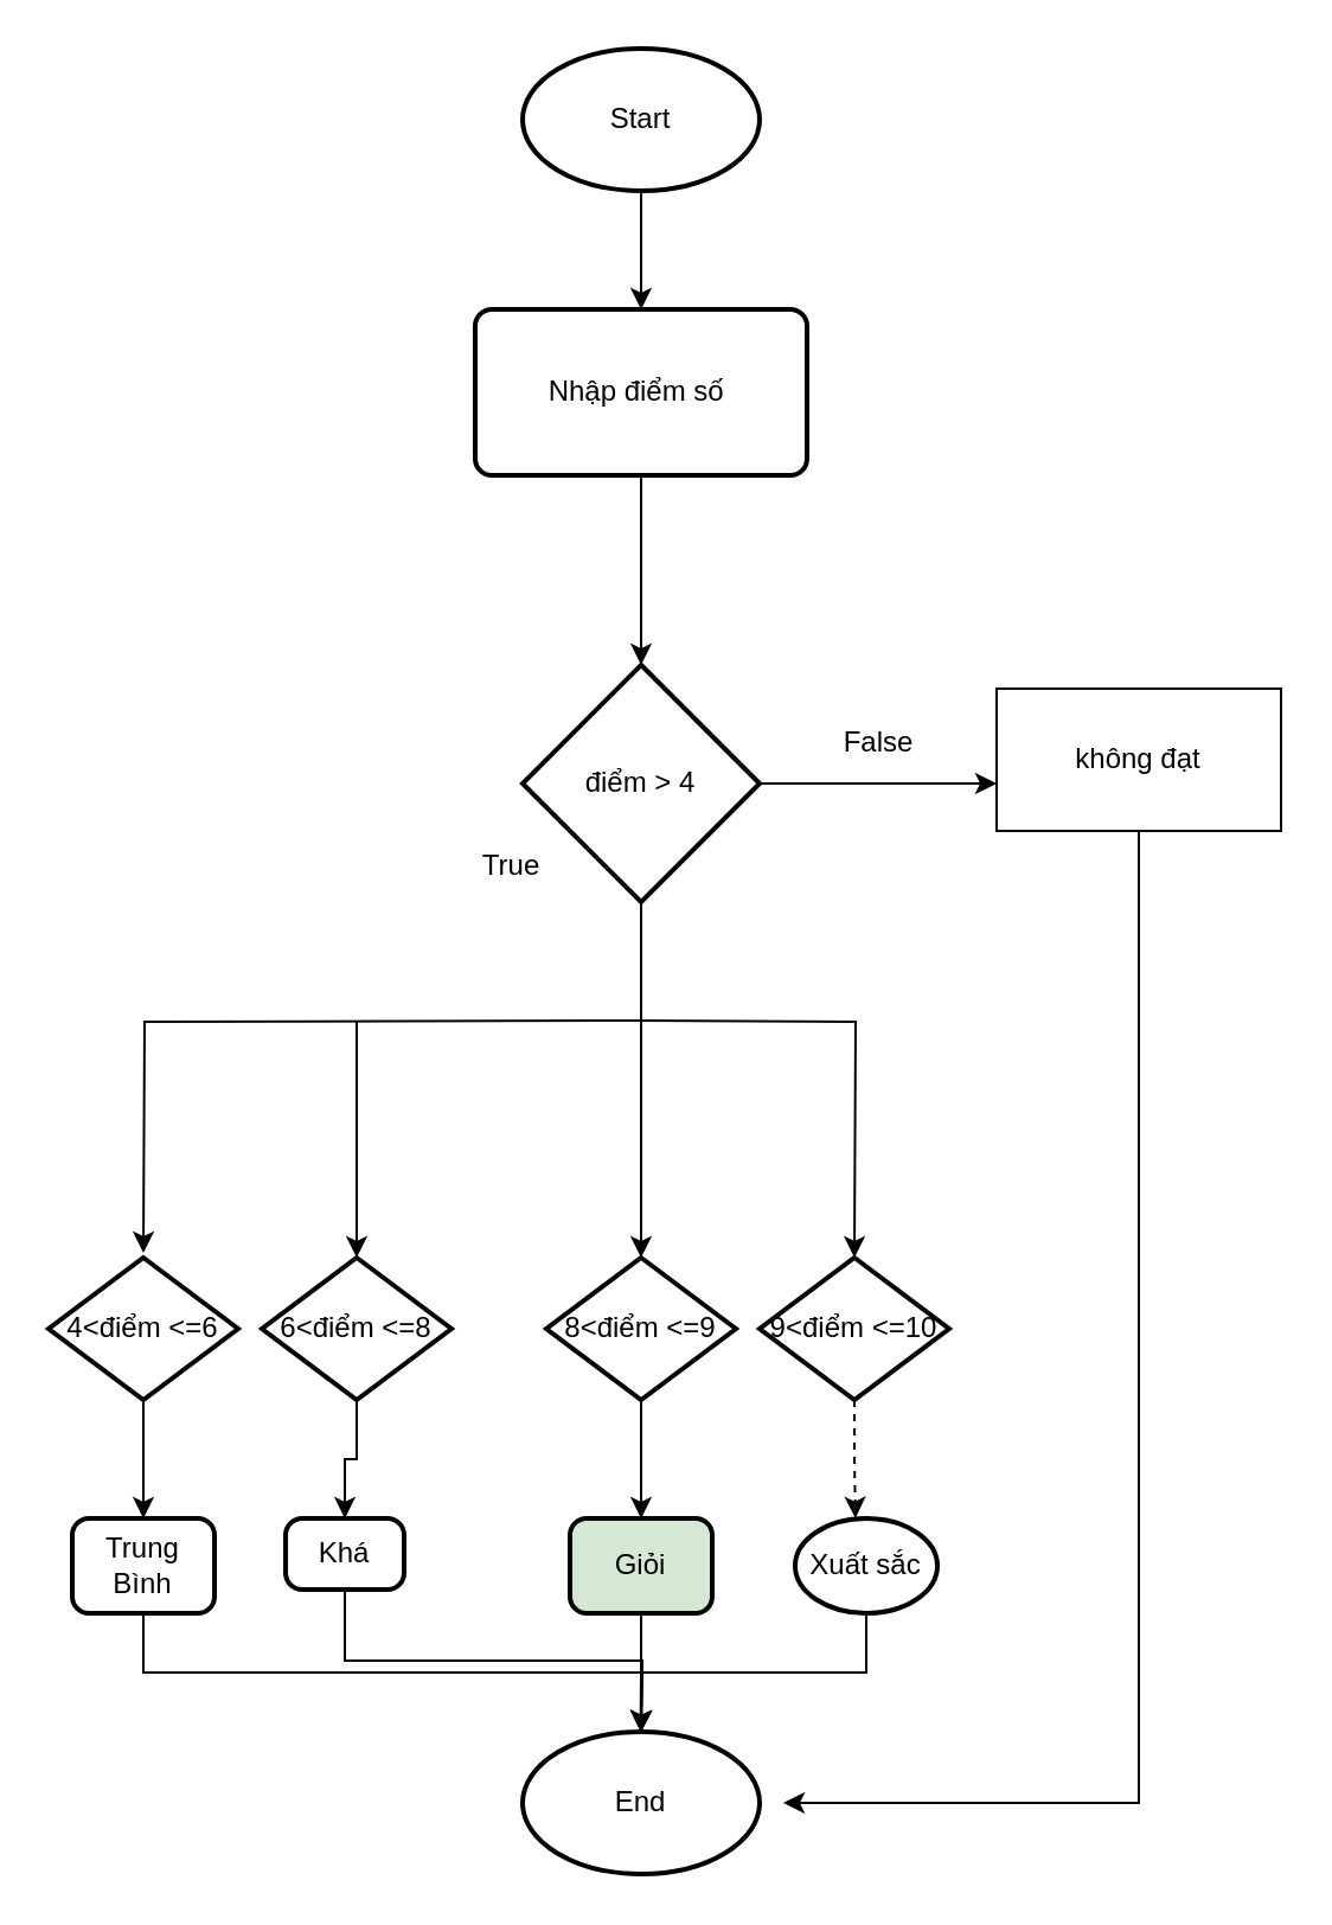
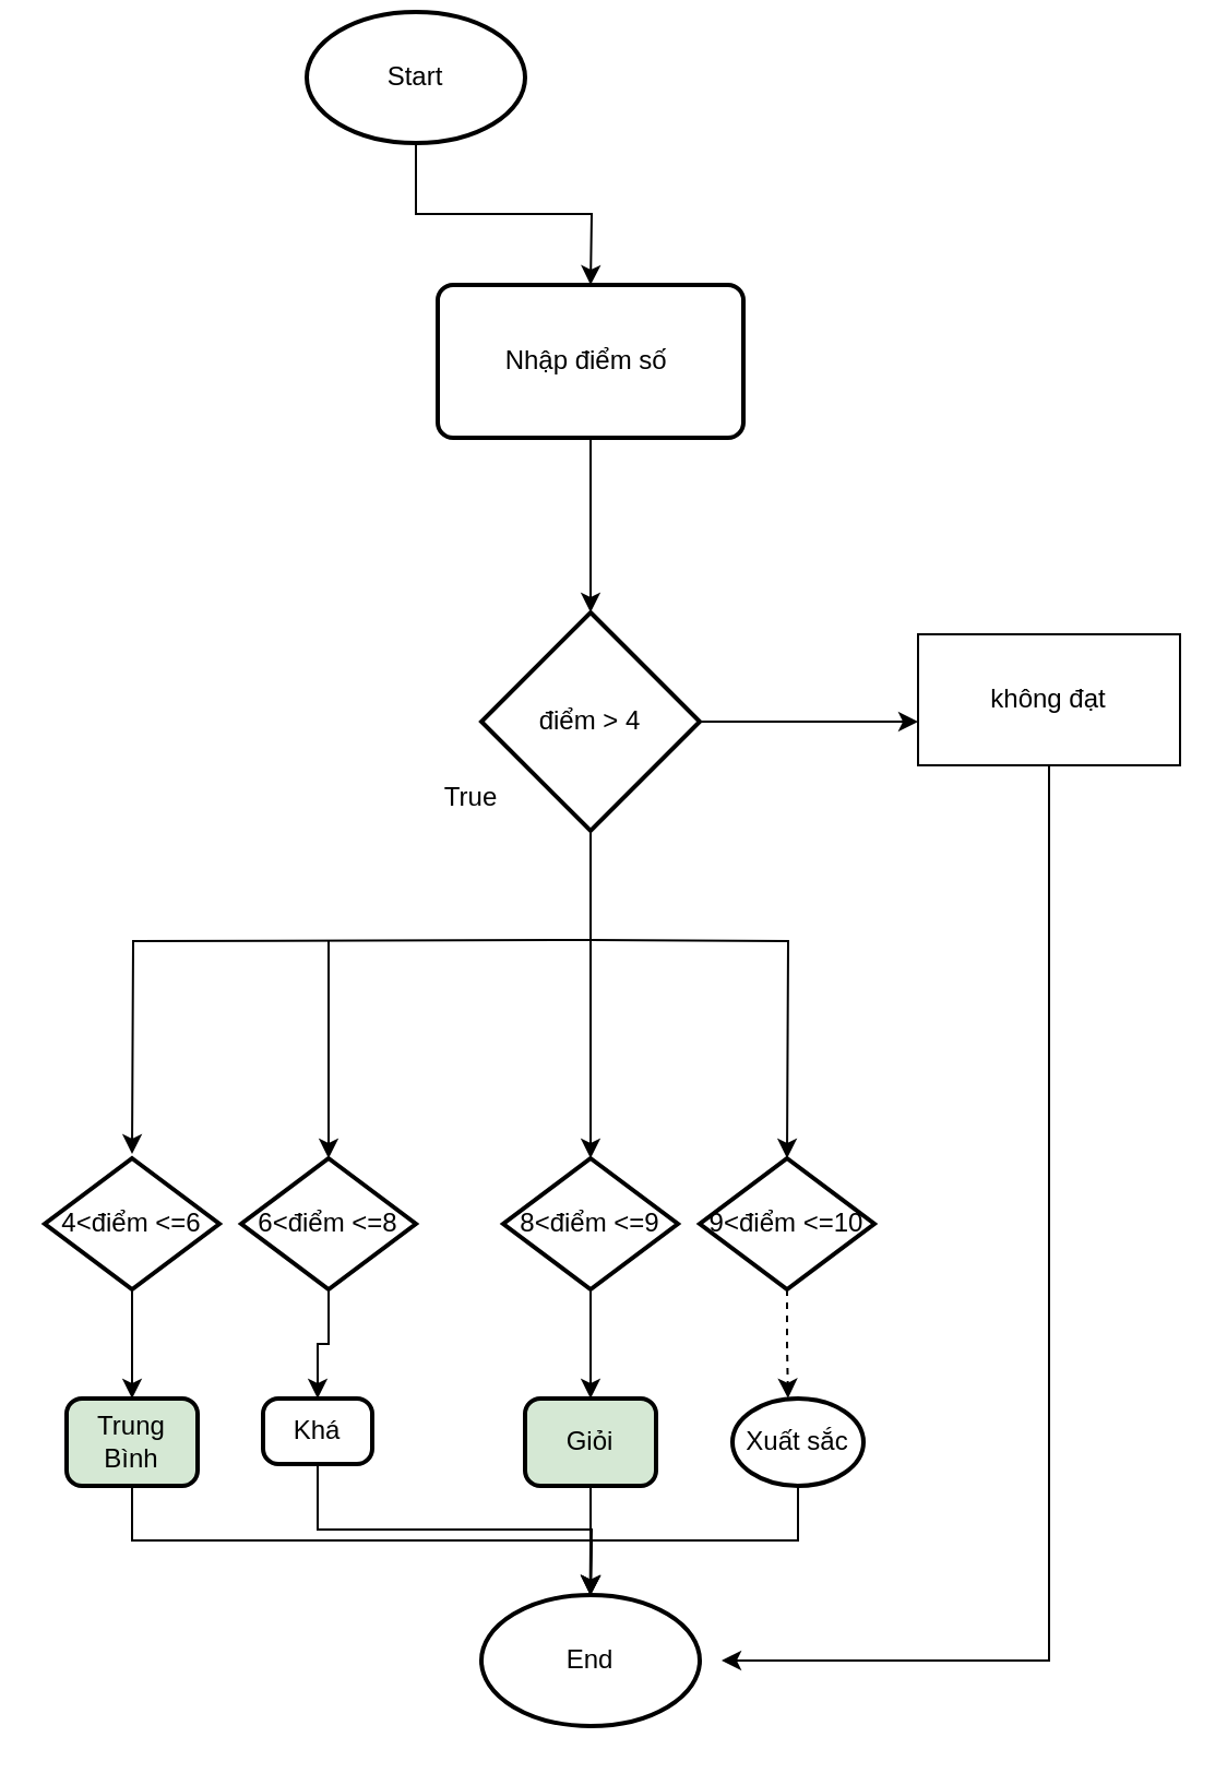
- <mxCell id="3" value="Start" style="strokeWidth=2;html=1;shape=mxgraph.flowchart.start_1;whiteSpace=wrap;" vertex="1" parent="1"><mxGeometry x="220" y="20" width="100" height="60" as="geometry" /></mxCell>
+ <mxCell id="3" value="Start" style="strokeWidth=2;html=1;shape=mxgraph.flowchart.start_1;whiteSpace=wrap;" vertex="1" parent="1"><mxGeometry x="140" y="5" width="100" height="60" as="geometry" /></mxCell>
- <mxCell id="10" value="False" style="text;html=1;align=center;verticalAlign=middle;resizable=0;points=[];autosize=1;strokeColor=none;fillColor=none;" vertex="1" parent="1"><mxGeometry x="345" y="298" width="50" height="30" as="geometry" /></mxCell>
- <mxCell id="24" value="Trung Bình" style="rounded=1;whiteSpace=wrap;html=1;absoluteArcSize=1;arcSize=14;strokeWidth=2;" vertex="1" parent="1"><mxGeometry x="30" y="640" width="60" height="40" as="geometry" /></mxCell>
+ <mxCell id="24" value="Trung Bình" style="rounded=1;whiteSpace=wrap;html=1;absoluteArcSize=1;arcSize=14;strokeWidth=2;fillColor=#d5e8d4;" vertex="1" parent="1"><mxGeometry x="30" y="640" width="60" height="40" as="geometry" /></mxCell>
